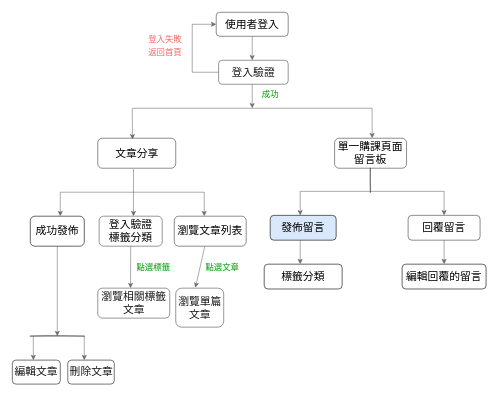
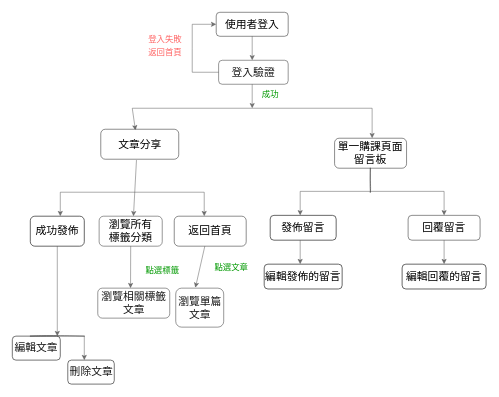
- <mxCell id="5" value="文章分享" style="rounded=1;whiteSpace=wrap;html=1;fontSize=18;opacity=75;" parent="1" vertex="1"><mxGeometry x="162.5" y="230" width="130" height="50" as="geometry" /></mxCell>
+ <mxCell id="5" value="文章分享" style="rounded=1;whiteSpace=wrap;html=1;fontSize=18;opacity=75;" parent="1" vertex="1"><mxGeometry x="167.5" y="215" width="130" height="50" as="geometry" /></mxCell>
- <mxCell id="36" value="發佈留言" style="rounded=1;whiteSpace=wrap;html=1;fontSize=18;fillColor=#dae8fc;" parent="1" vertex="1"><mxGeometry x="450" y="358.6" width="110" height="41.4" as="geometry" /></mxCell>
+ <mxCell id="36" value="發佈留言" style="rounded=1;whiteSpace=wrap;html=1;fontSize=18;" parent="1" vertex="1"><mxGeometry x="450" y="358.6" width="110" height="41.4" as="geometry" /></mxCell>
- <mxCell id="23" value="&lt;font style=&quot;font-size: 18px&quot; color=&quot;#000000&quot;&gt;登入驗證&lt;br&gt;標籤分類&lt;/font&gt;" style="rounded=1;whiteSpace=wrap;html=1;fontSize=18;fontColor=#FF6666;strokeColor=#1A1A1A;fillColor=#FFFFFF;opacity=75;" parent="1" vertex="1"><mxGeometry x="164.75" y="360" width="105.25" height="50" as="geometry" /></mxCell>
+ <mxCell id="23" value="&lt;font style=&quot;font-size: 18px&quot; color=&quot;#000000&quot;&gt;瀏覽所有&lt;br&gt;標籤分類&lt;/font&gt;" style="rounded=1;whiteSpace=wrap;html=1;fontSize=18;fontColor=#FF6666;strokeColor=#1A1A1A;fillColor=#FFFFFF;opacity=75;" parent="1" vertex="1"><mxGeometry x="164.75" y="360" width="105.25" height="50" as="geometry" /></mxCell>
- <mxCell id="7" value="&lt;font style=&quot;font-size: 18px&quot;&gt;瀏覽文章列表&lt;/font&gt;" style="rounded=1;whiteSpace=wrap;html=1;fontSize=18;opacity=75;" parent="1" vertex="1"><mxGeometry x="290" y="360" width="120" height="50" as="geometry" /></mxCell>
+ <mxCell id="7" value="&lt;font style=&quot;font-size: 18px&quot;&gt;返回首頁&lt;/font&gt;" style="rounded=1;whiteSpace=wrap;html=1;fontSize=18;opacity=75;" parent="1" vertex="1"><mxGeometry x="290" y="360" width="120" height="50" as="geometry" /></mxCell>
- <mxCell id="27" value="&lt;font style=&quot;font-size: 14px&quot; color=&quot;#009900&quot;&gt;點選標籤&lt;/font&gt;" style="text;html=1;align=center;verticalAlign=middle;resizable=0;points=[];autosize=1;strokeColor=none;fillColor=none;fontSize=18;fontColor=#1A1A1A;opacity=75;" parent="1" vertex="1"><mxGeometry x="220" y="430" width="70" height="30" as="geometry" /></mxCell>
+ <mxCell id="27" value="&lt;font style=&quot;font-size: 14px&quot; color=&quot;#009900&quot;&gt;點選標籤&lt;/font&gt;" style="text;html=1;align=center;verticalAlign=middle;resizable=0;points=[];autosize=1;strokeColor=none;fillColor=none;fontSize=18;fontColor=#1A1A1A;opacity=75;" parent="1" vertex="1"><mxGeometry x="235" y="435" width="70" height="30" as="geometry" /></mxCell>
- <mxCell id="28" value="&lt;font style=&quot;font-size: 14px&quot; color=&quot;#009900&quot;&gt;點選文章&lt;/font&gt;" style="text;html=1;align=center;verticalAlign=middle;resizable=0;points=[];autosize=1;strokeColor=none;fillColor=none;fontSize=18;fontColor=#1A1A1A;opacity=75;" parent="1" vertex="1"><mxGeometry x="335" y="430" width="70" height="30" as="geometry" /></mxCell>
+ <mxCell id="28" value="&lt;font style=&quot;font-size: 14px&quot; color=&quot;#009900&quot;&gt;點選文章&lt;/font&gt;" style="text;html=1;align=center;verticalAlign=middle;resizable=0;points=[];autosize=1;strokeColor=none;fillColor=none;fontSize=18;fontColor=#1A1A1A;opacity=75;" parent="1" vertex="1"><mxGeometry x="350" y="430" width="70" height="30" as="geometry" /></mxCell>
- <mxCell id="42" value="標籤分類" style="rounded=1;whiteSpace=wrap;html=1;fontSize=18;" parent="1" vertex="1"><mxGeometry x="440" y="440" width="130" height="41.4" as="geometry" /></mxCell>
+ <mxCell id="42" value="編輯發佈的留言" style="rounded=1;whiteSpace=wrap;html=1;fontSize=18;" parent="1" vertex="1"><mxGeometry x="440" y="440" width="130" height="41.4" as="geometry" /></mxCell>
- <mxCell id="29" value="&lt;font style=&quot;font-size: 18px&quot;&gt;編輯文章&lt;/font&gt;" style="rounded=1;whiteSpace=wrap;html=1;fontSize=18;fontColor=#1A1A1A;strokeColor=#1A1A1A;fillColor=#FFFFFF;" parent="1" vertex="1"><mxGeometry y="600" width="80" height="40" as="geometry" x="20" /></mxCell>
+ <mxCell id="29" value="&lt;font style=&quot;font-size: 18px&quot;&gt;編輯文章&lt;/font&gt;" style="rounded=1;whiteSpace=wrap;html=1;fontSize=18;fontColor=#1A1A1A;strokeColor=#1A1A1A;fillColor=#FFFFFF;" parent="1" vertex="1"><mxGeometry x="20" y="560" width="80" height="40" as="geometry" /></mxCell>
